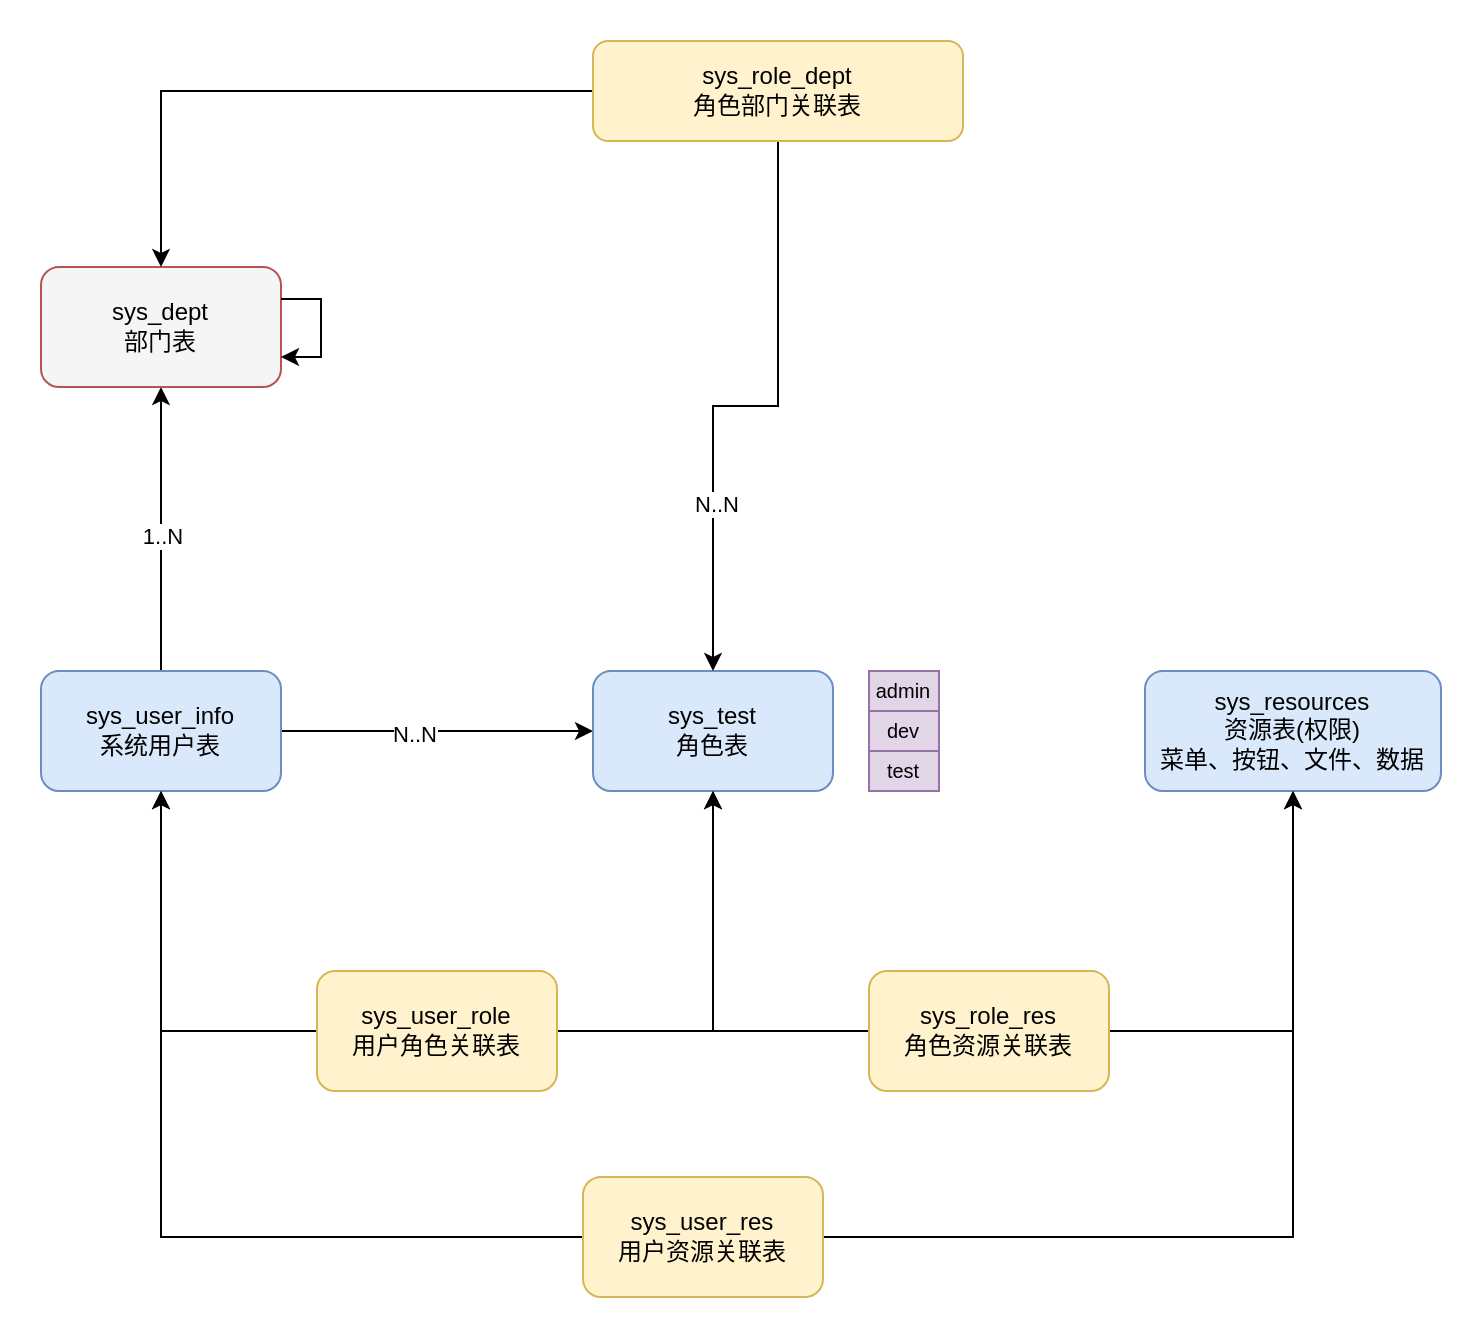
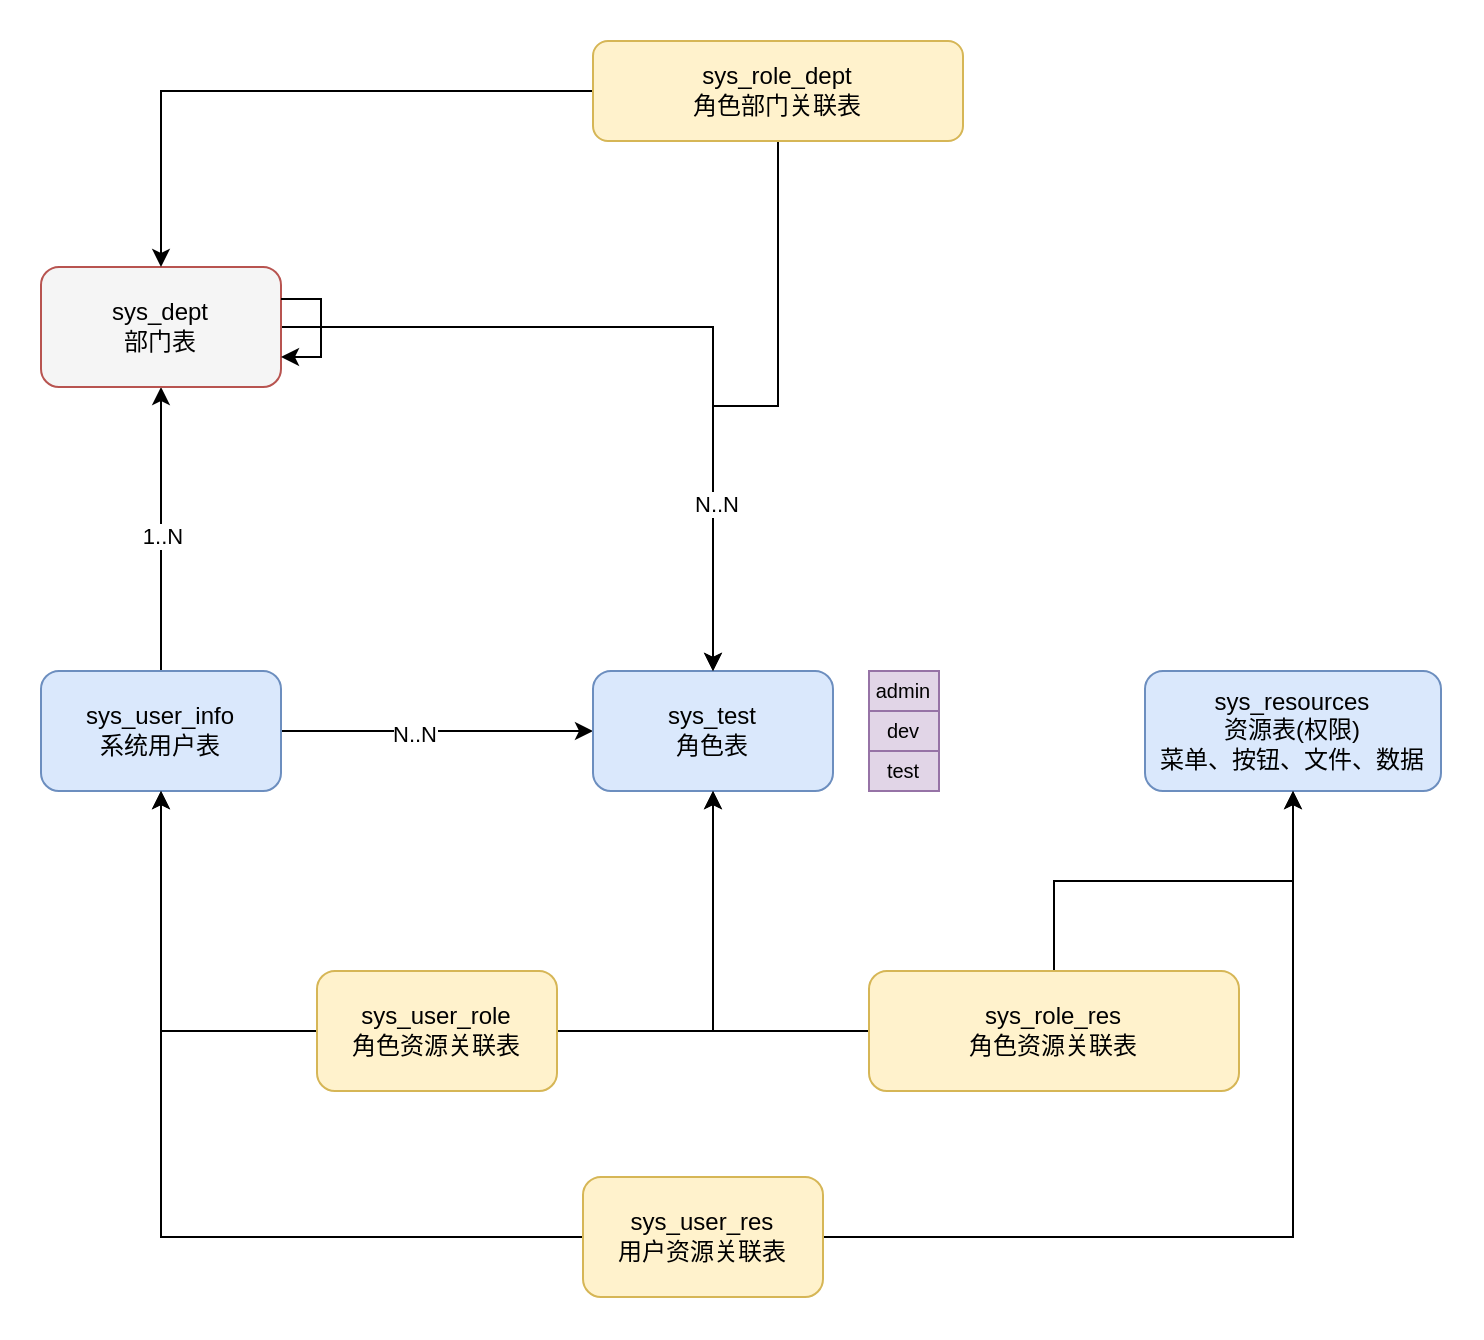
+ <mxCell id="8" style="edgeStyle=orthogonalEdgeStyle;rounded=0;orthogonalLoop=1;jettySize=auto;html=1;entryX=0.5;entryY=0;entryDx=0;entryDy=0;" edge="1" parent="1" source="9" target="7"><mxGeometry relative="1" as="geometry" /></mxCell>
- <mxCell id="16" value="sys_user_role&lt;div&gt;用户角色关联表&lt;/div&gt;" style="rounded=1;whiteSpace=wrap;html=1;fillColor=#fff2cc;strokeColor=#d6b656;" vertex="1" parent="1"><mxGeometry x="158" y="485" width="120" height="60" as="geometry" /></mxCell>
+ <mxCell id="16" value="sys_user_role&lt;div&gt;角色资源关联表&lt;/div&gt;" style="rounded=1;whiteSpace=wrap;html=1;fillColor=#fff2cc;strokeColor=#d6b656;" vertex="1" parent="1"><mxGeometry x="158" y="485" width="120" height="60" as="geometry" /></mxCell>
- <mxCell id="20" value="sys_role_res&lt;div&gt;角色资源关联表&lt;/div&gt;" style="rounded=1;whiteSpace=wrap;html=1;fillColor=#fff2cc;strokeColor=#d6b656;" vertex="1" parent="1"><mxGeometry x="434" y="485" width="120" height="60" as="geometry" /></mxCell>
+ <mxCell id="20" value="sys_role_res&lt;div&gt;角色资源关联表&lt;/div&gt;" style="rounded=1;whiteSpace=wrap;html=1;fillColor=#fff2cc;strokeColor=#d6b656;" vertex="1" parent="1"><mxGeometry x="434" y="485" width="185" height="60" as="geometry" /></mxCell>
